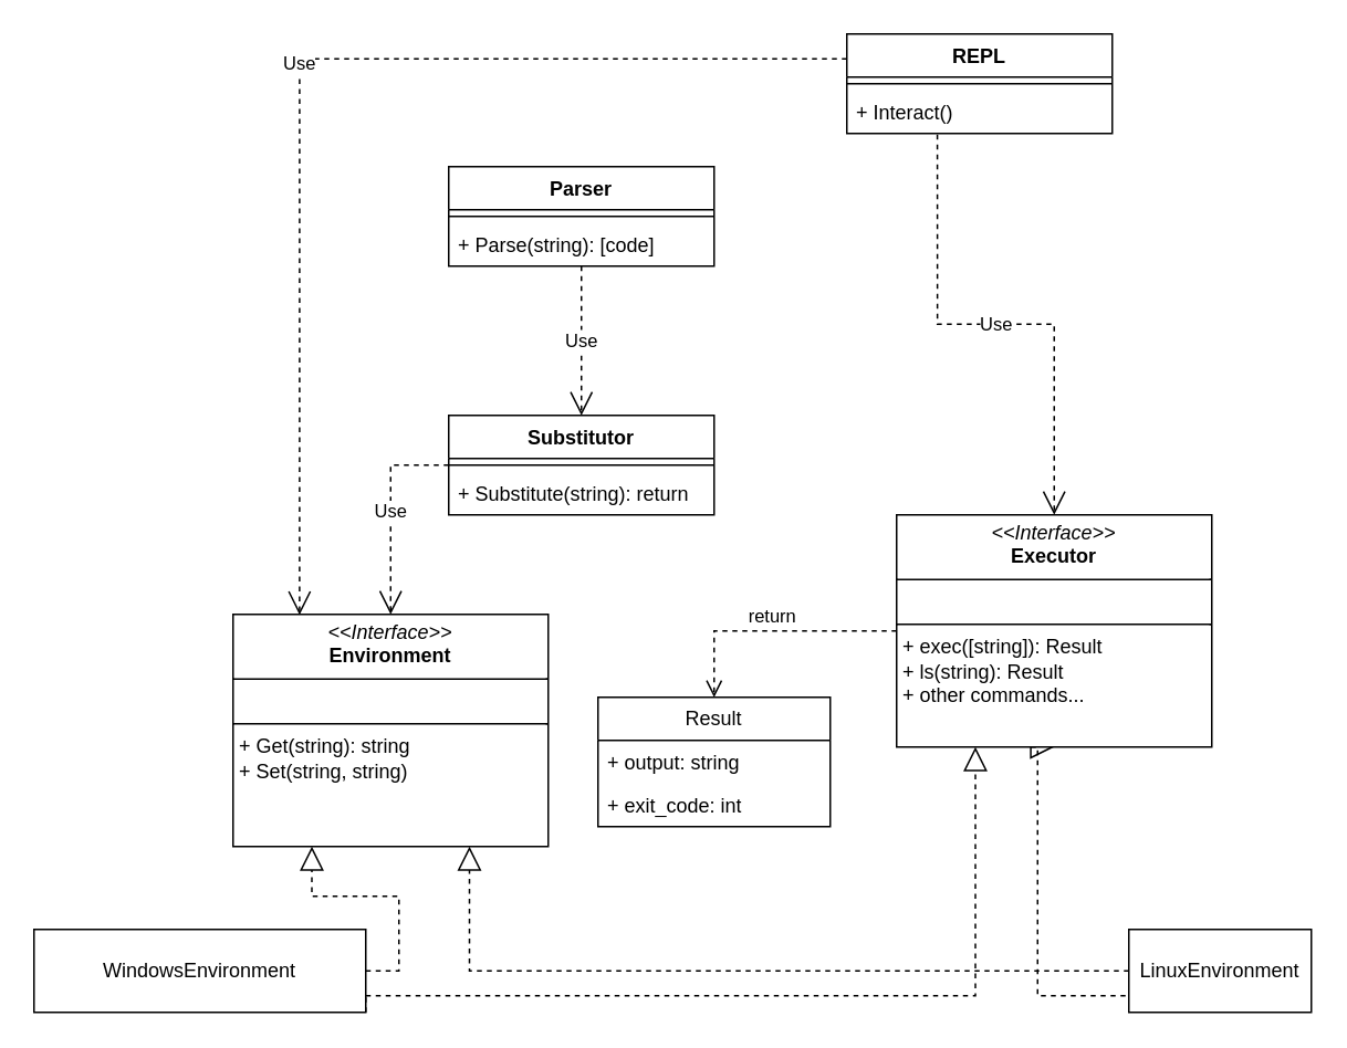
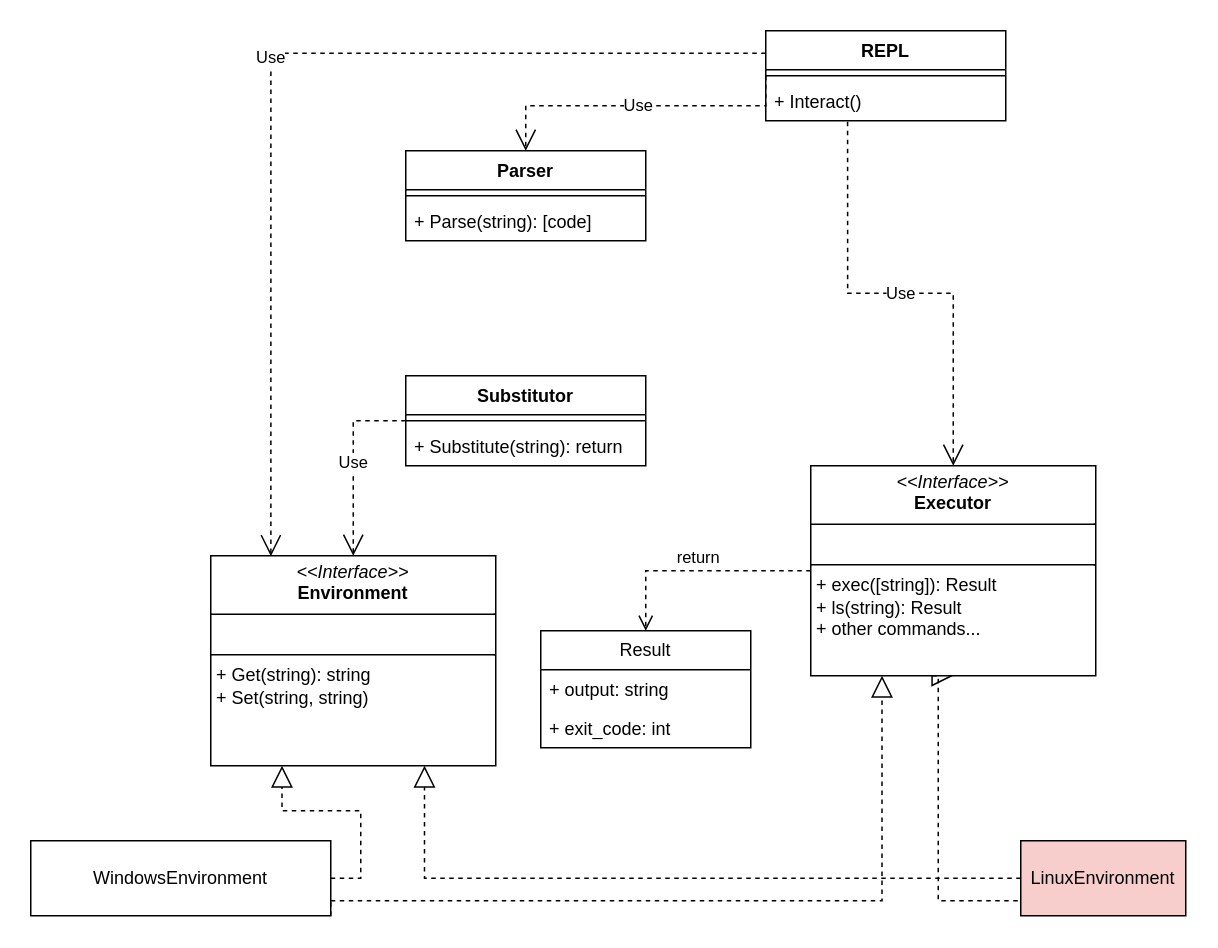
+ <mxCell id="25" value="Use" style="endArrow=open;endSize=12;dashed=1;html=1;rounded=0;exitX=0;exitY=0.5;exitDx=0;exitDy=0;entryX=0.5;entryY=0;entryDx=0;entryDy=0;edgeStyle=orthogonalEdgeStyle;" edge="1" parent="1" source="18" target="13"><mxGeometry width="160" relative="1" as="geometry"><mxPoint x="480" y="40" as="sourcePoint" /><mxPoint x="380" y="80" as="targetPoint" /><Array as="points"><mxPoint x="510" y="70" /><mxPoint x="350" y="70" /></Array></mxGeometry></mxCell>
- <mxCell id="16" value="Use" style="endArrow=open;endSize=12;dashed=1;html=1;rounded=0;exitX=0.5;exitY=1;exitDx=0;exitDy=0;entryX=0.5;entryY=0;entryDx=0;entryDy=0;edgeStyle=orthogonalEdgeStyle;" edge="1" parent="1" source="13" target="10"><mxGeometry width="160" relative="1" as="geometry"><mxPoint x="240" y="550" as="sourcePoint" /><mxPoint x="400" y="550" as="targetPoint" /></mxGeometry></mxCell>
- <mxCell id="9" value="LinuxEnvironment" style="html=1;whiteSpace=wrap;" vertex="1" parent="1"><mxGeometry x="680" y="560" width="110" height="50" as="geometry" /></mxCell>
+ <mxCell id="9" value="LinuxEnvironment" style="html=1;whiteSpace=wrap;fillColor=#f8cecc;" vertex="1" parent="1"><mxGeometry x="680" y="560" width="110" height="50" as="geometry" /></mxCell>
